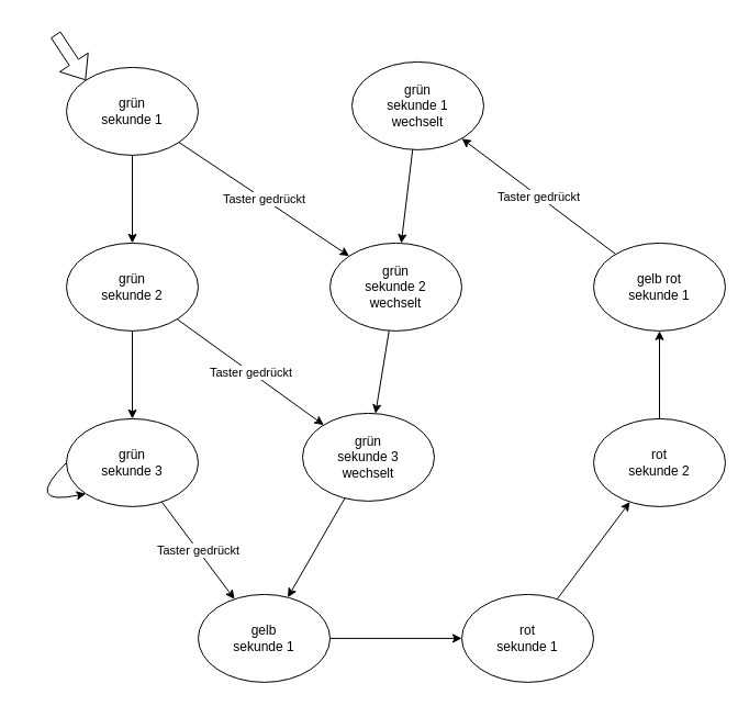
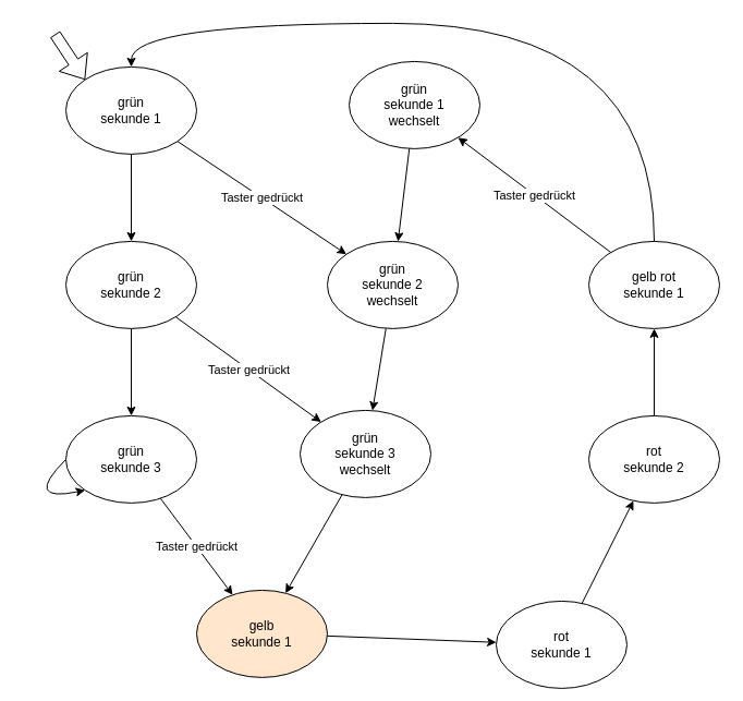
+ <mxCell id="23" value="" style="endArrow=classic;html=1;rounded=0;edgeStyle=orthogonalEdgeStyle;curved=1;" edge="1" parent="1" source="8" target="2"><mxGeometry width="50" height="50" relative="1" as="geometry"><mxPoint x="560" y="100.91" as="sourcePoint" /><mxPoint x="180" y="440.91" as="targetPoint" /><Array as="points"><mxPoint x="600" y="20.91" /><mxPoint x="120" y="20.91" /></Array></mxGeometry></mxCell>
- <mxCell id="5" value="gelb&lt;br&gt;sekunde 1" style="ellipse;whiteSpace=wrap;html=1;" vertex="1" parent="1"><mxGeometry x="180" y="540.91" width="120" height="80" as="geometry" /></mxCell>
+ <mxCell id="5" value="gelb&lt;br&gt;sekunde 1" style="ellipse;whiteSpace=wrap;html=1;fillColor=#ffe6cc;" vertex="1" parent="1"><mxGeometry x="180" y="540.91" width="120" height="80" as="geometry" /></mxCell>
- <mxCell id="6" value="rot&lt;br&gt;sekunde 1" style="ellipse;whiteSpace=wrap;html=1;" vertex="1" parent="1"><mxGeometry x="420" y="540.91" width="120" height="80" as="geometry" /></mxCell>
+ <mxCell id="6" value="rot&lt;br&gt;sekunde 1" style="ellipse;whiteSpace=wrap;html=1;" vertex="1" parent="1"><mxGeometry x="455" y="550.91" width="120" height="80" as="geometry" /></mxCell>
